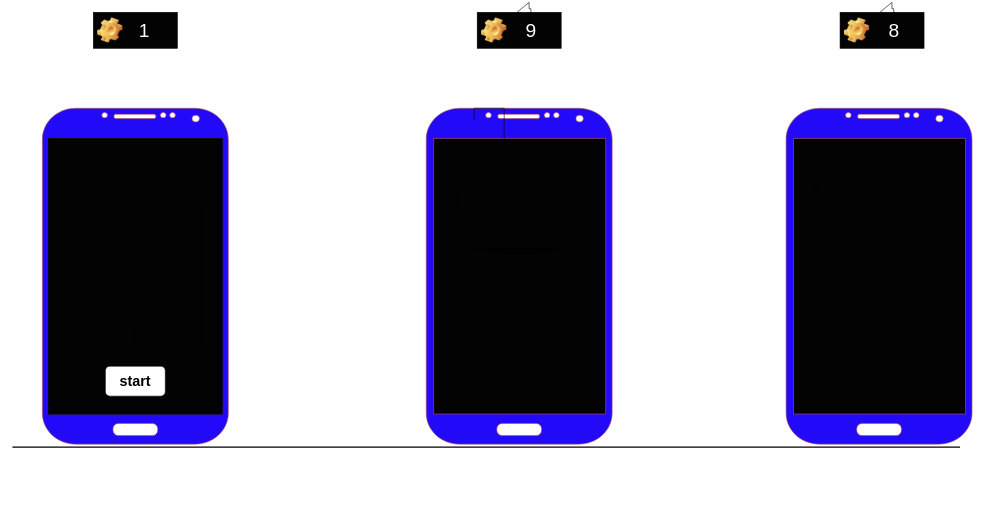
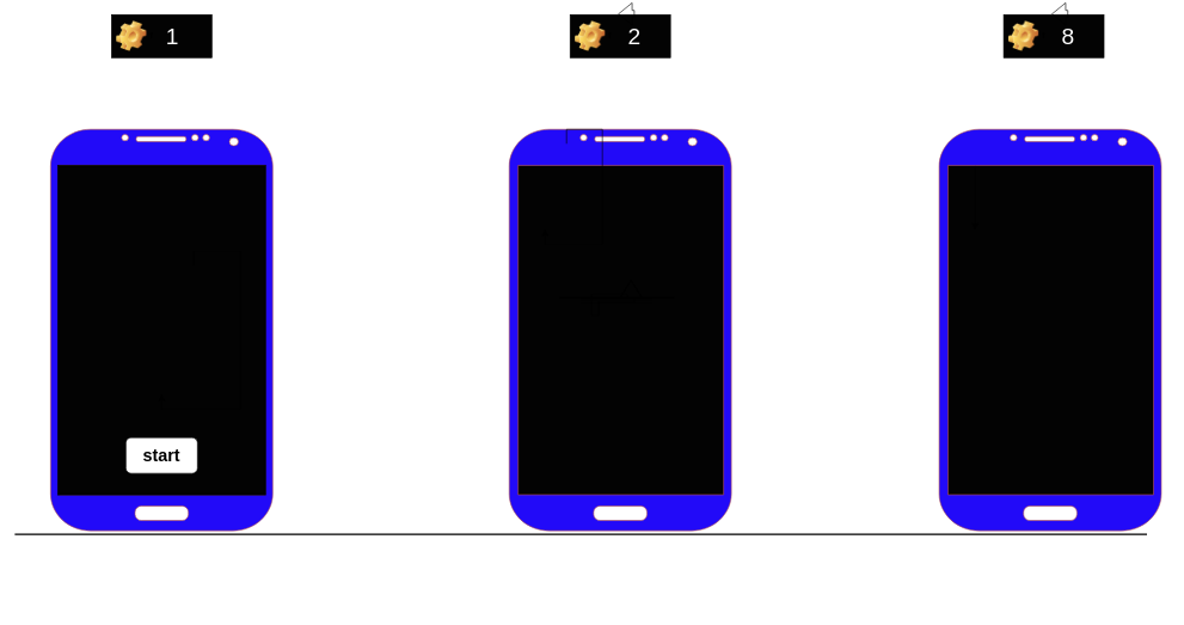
- <mxCell id="12" value="9" style="text;html=1;strokeColor=none;fillColor=none;align=center;verticalAlign=middle;whiteSpace=wrap;rounded=0;fontSize=32;fontFamily=Helvetica;fontColor=#FFFFFF;perimeterSpacing=16;strokeWidth=7;" vertex="1" parent="10"><mxGeometry x="60" y="15" width="60" height="30" as="geometry" /></mxCell>
+ <mxCell id="12" value="2" style="text;html=1;strokeColor=none;fillColor=none;align=center;verticalAlign=middle;whiteSpace=wrap;rounded=0;fontSize=32;fontFamily=Helvetica;fontColor=#FFFFFF;perimeterSpacing=16;strokeWidth=7;" vertex="1" parent="10"><mxGeometry x="60" y="15" width="60" height="30" as="geometry" /></mxCell>
